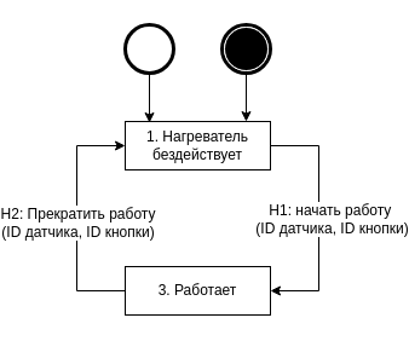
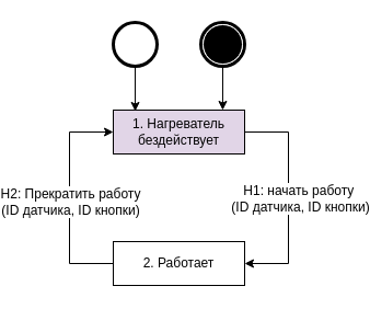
- <mxCell id="8" value="1. Нагреватель бездействует" style="rounded=0;whiteSpace=wrap;html=1;" parent="1" vertex="1"><mxGeometry x="60" y="100" width="120" height="40" as="geometry" /></mxCell>
+ <mxCell id="8" value="1. Нагреватель бездействует" style="rounded=0;whiteSpace=wrap;html=1;fillColor=#e1d5e7;" parent="1" vertex="1"><mxGeometry x="60" y="100" width="120" height="40" as="geometry" /></mxCell>
- <mxCell id="11" value="3. Работает" style="rounded=0;whiteSpace=wrap;html=1;" parent="1" vertex="1"><mxGeometry x="60" y="220" width="120" height="40" as="geometry" /></mxCell>
+ <mxCell id="11" value="2. Работает" style="rounded=0;whiteSpace=wrap;html=1;" parent="1" vertex="1"><mxGeometry x="60" y="220" width="120" height="40" as="geometry" /></mxCell>
